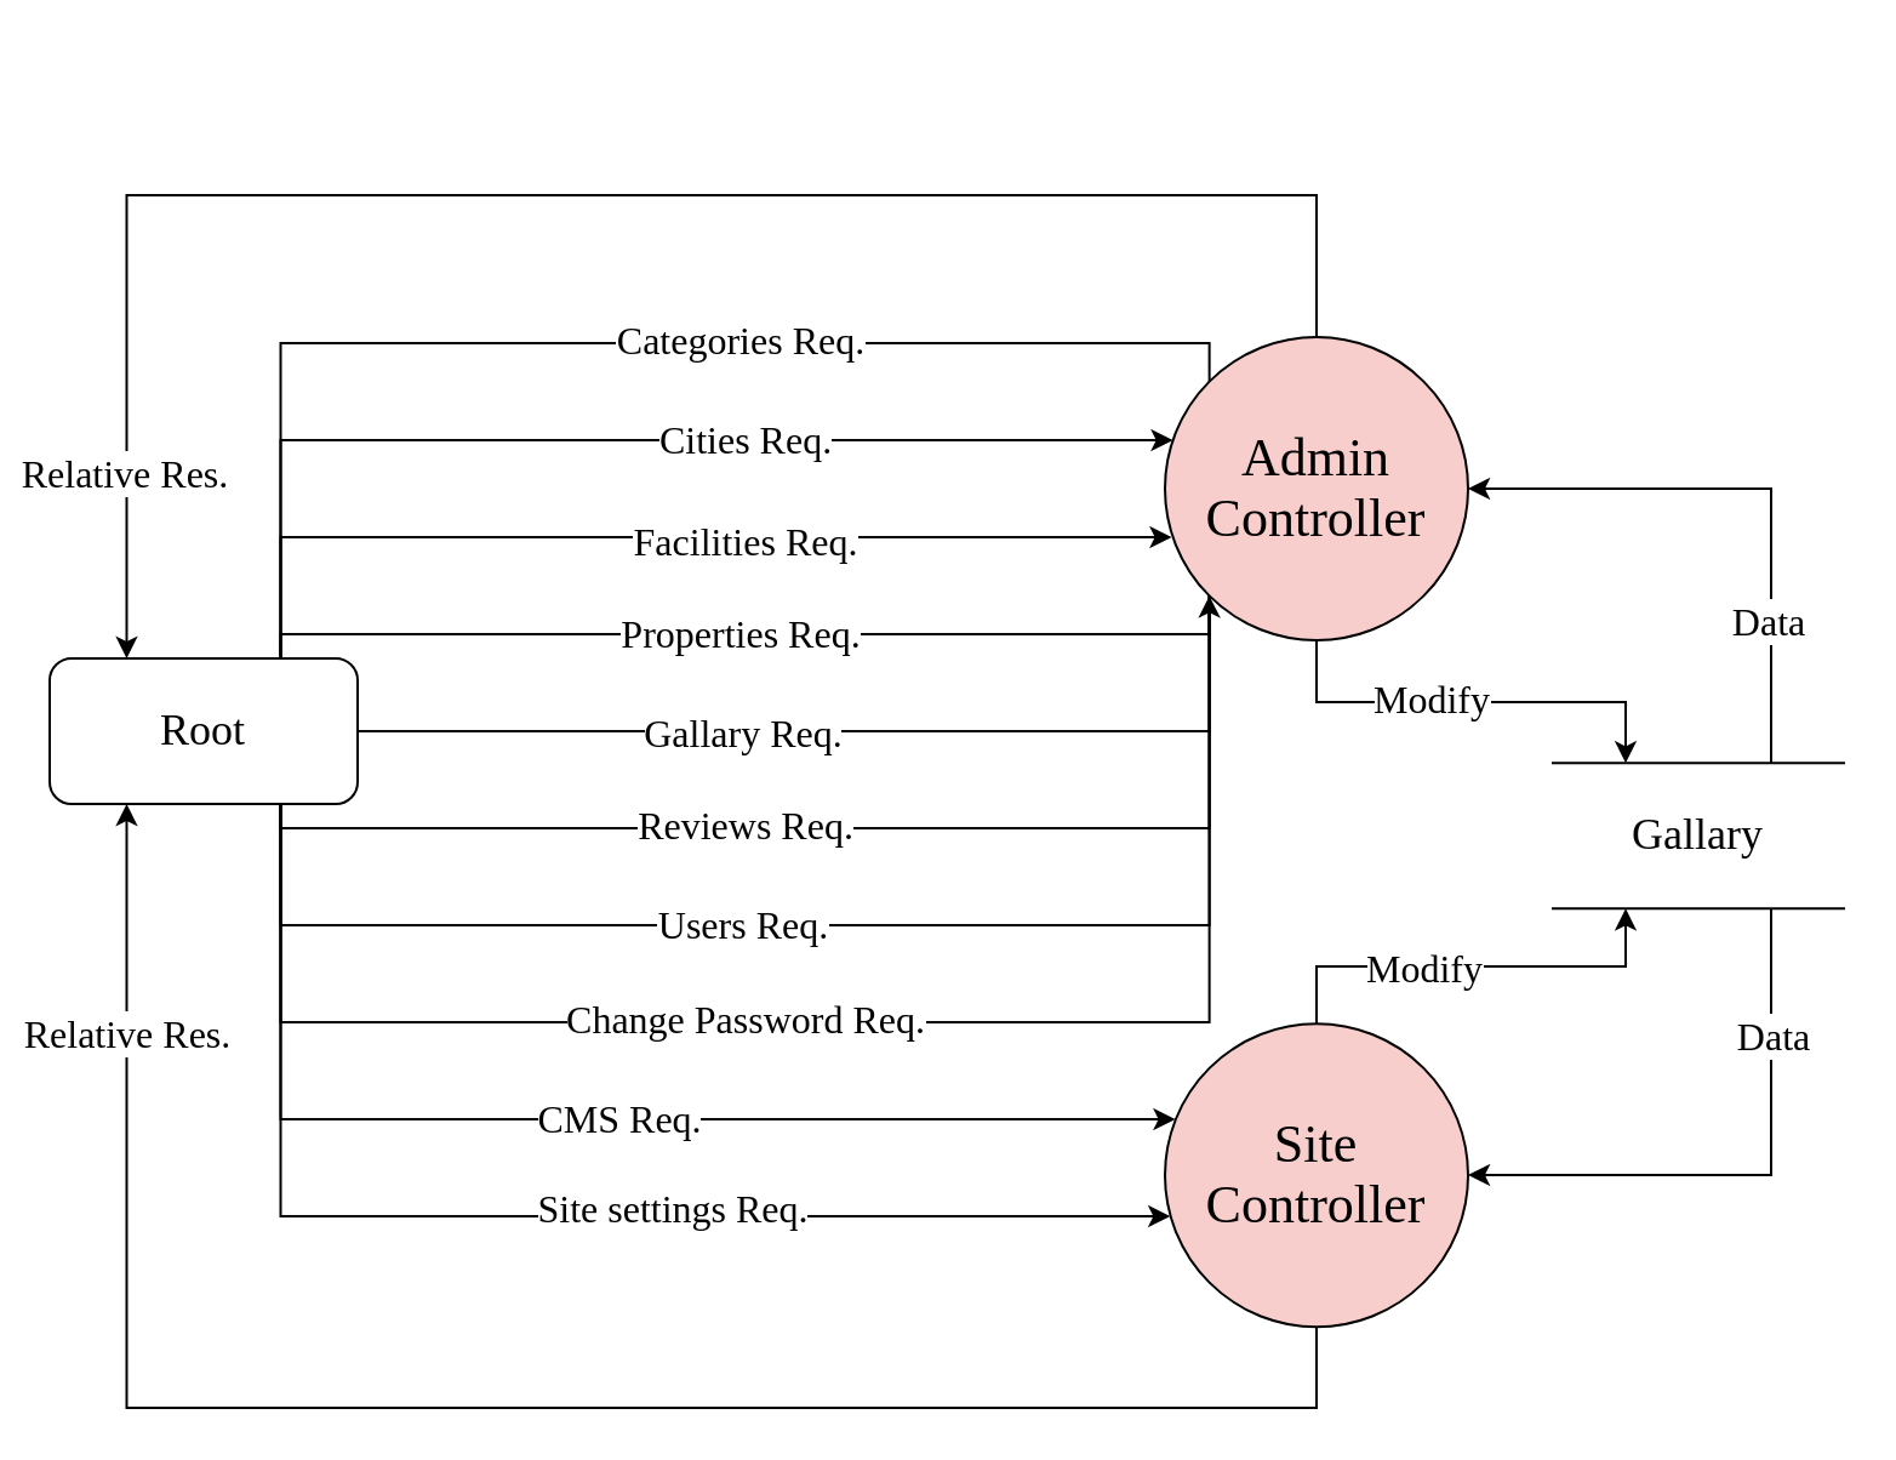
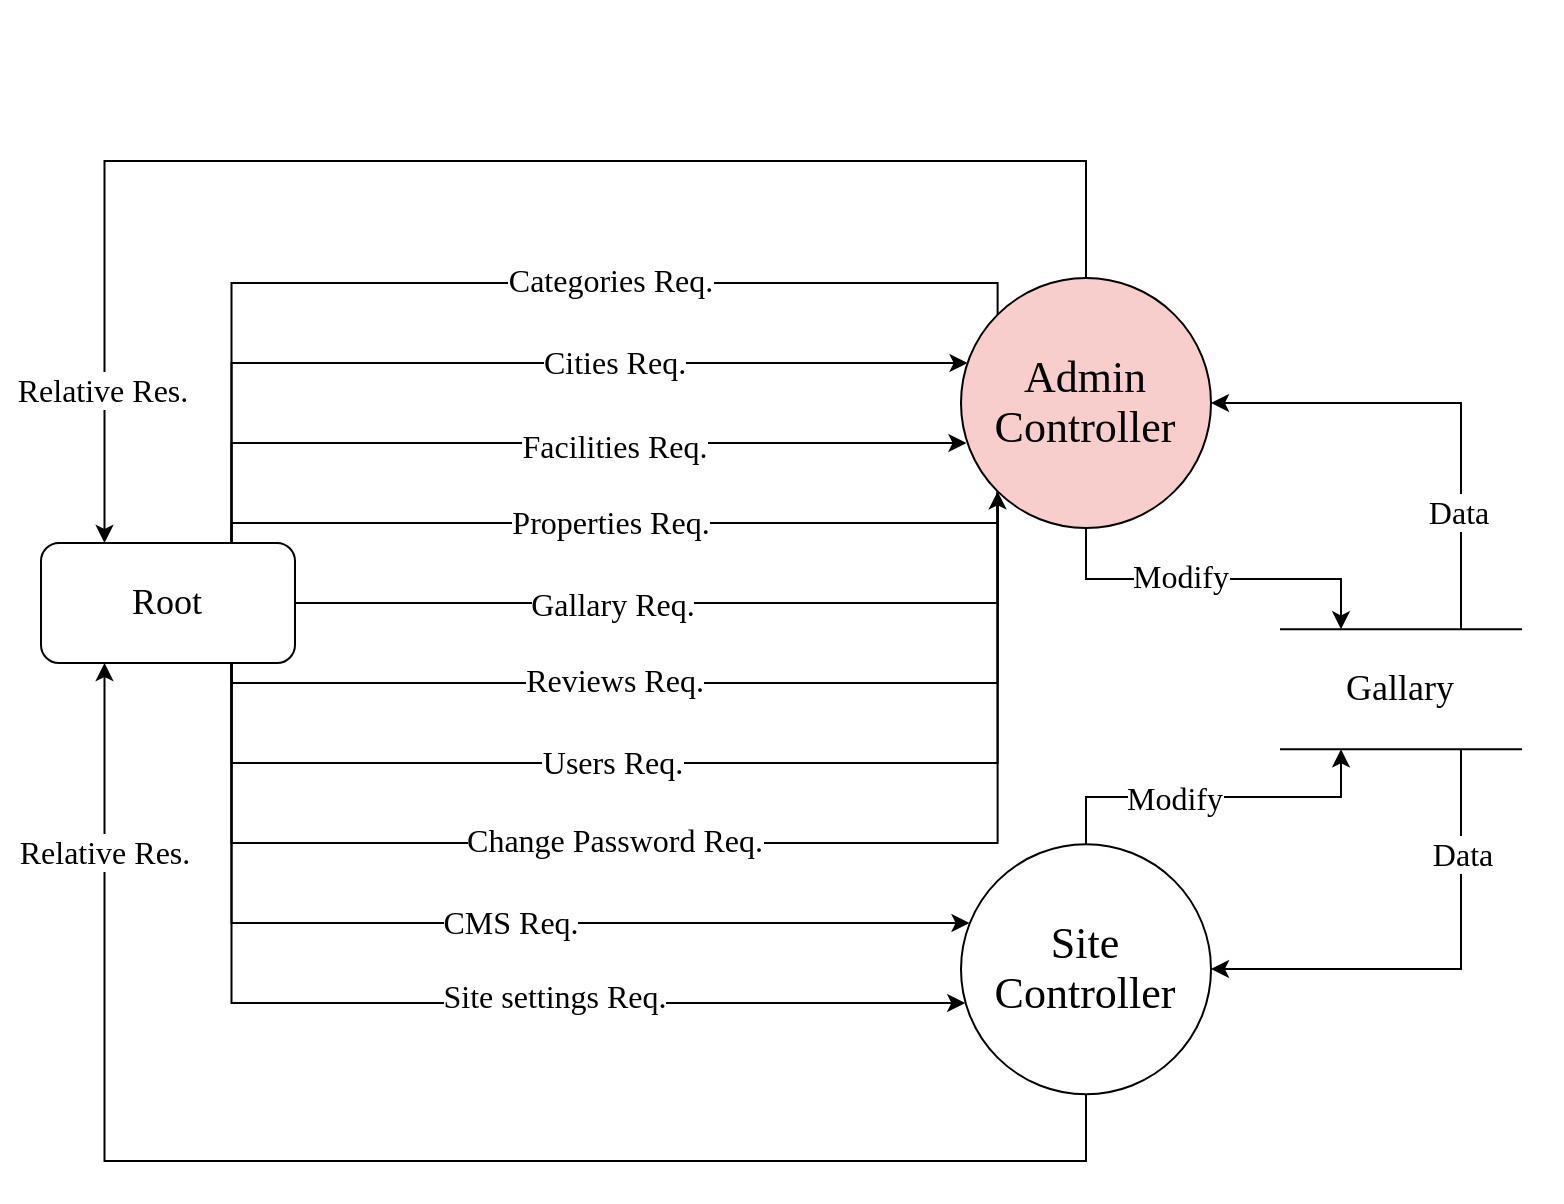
- <mxCell id="17" value="&lt;p&gt;&lt;span style=&quot;font-size: 22px ; line-height: 1.1&quot;&gt;Site Controller&lt;/span&gt;&lt;/p&gt;" style="ellipse;whiteSpace=wrap;html=1;aspect=fixed;shadow=0;sketch=0;rotation=0;fontFamily=Times New Roman;fillColor=#f8cecc;" parent="1" vertex="1"><mxGeometry x="480" y="421.63" width="125" height="125" as="geometry" /></mxCell>
+ <mxCell id="17" value="&lt;p&gt;&lt;span style=&quot;font-size: 22px ; line-height: 1.1&quot;&gt;Site Controller&lt;/span&gt;&lt;/p&gt;" style="ellipse;whiteSpace=wrap;html=1;aspect=fixed;shadow=0;sketch=0;rotation=0;fontFamily=Times New Roman;" parent="1" vertex="1"><mxGeometry x="480" y="421.63" width="125" height="125" as="geometry" /></mxCell>
